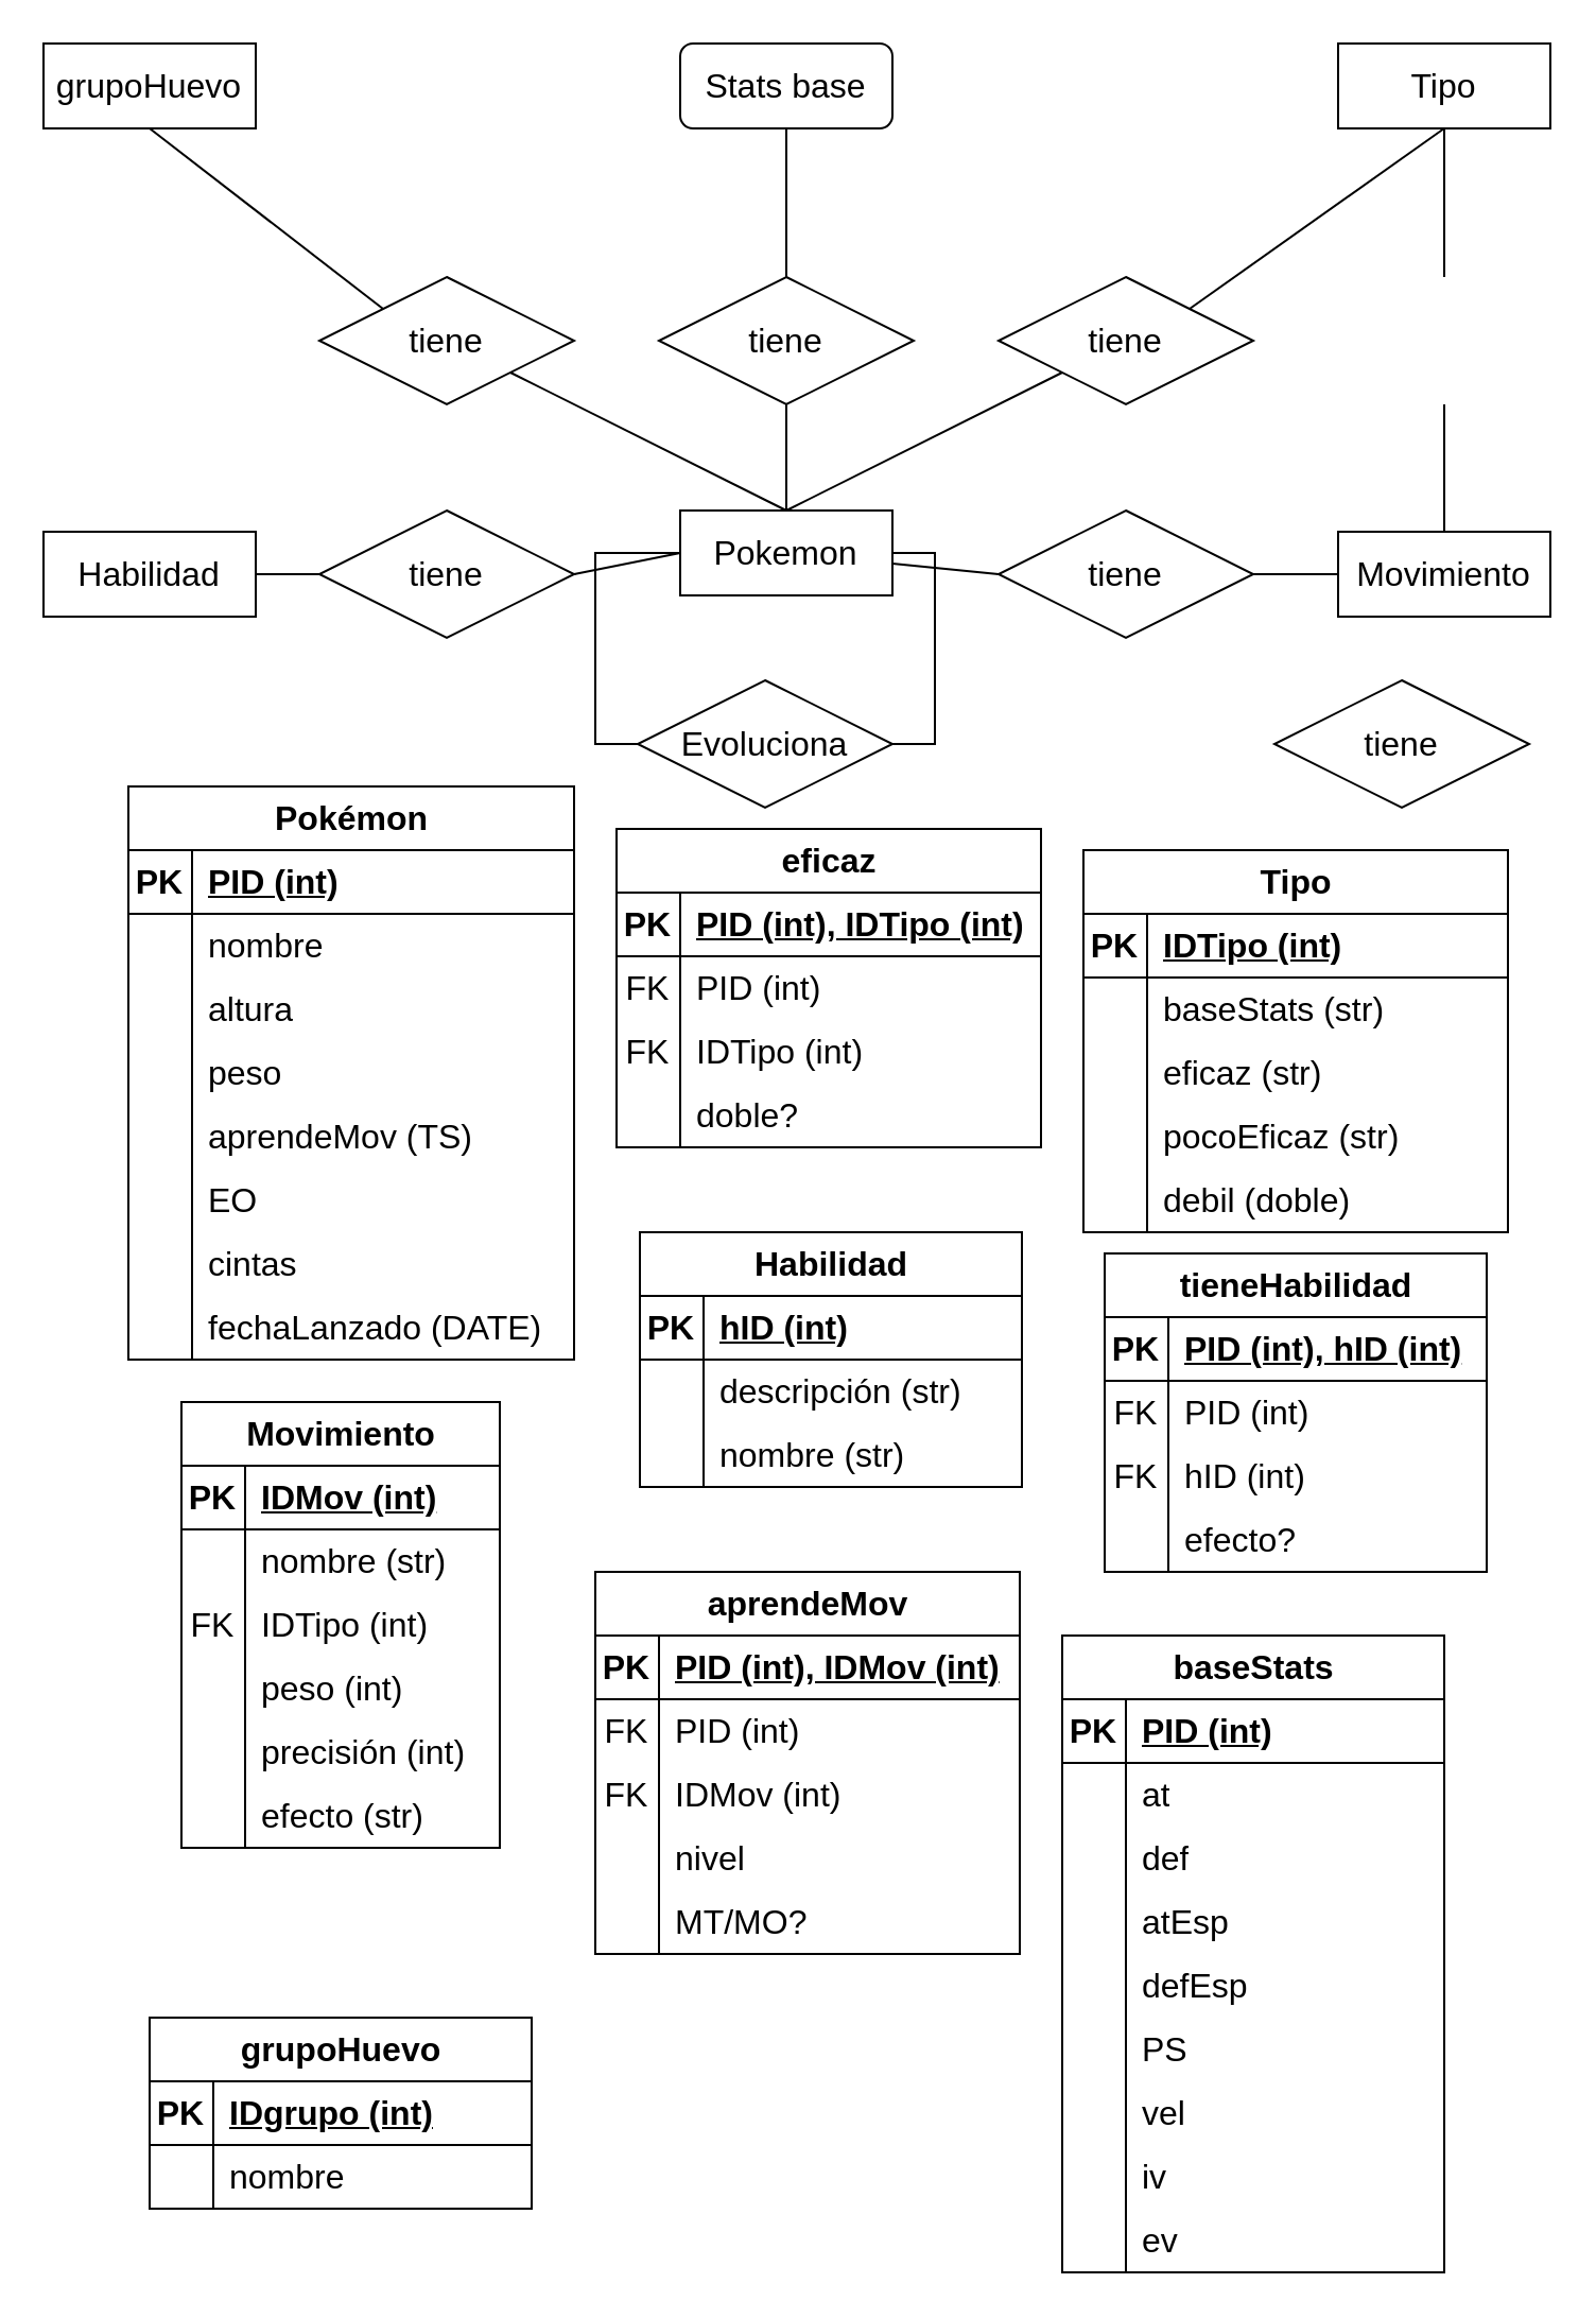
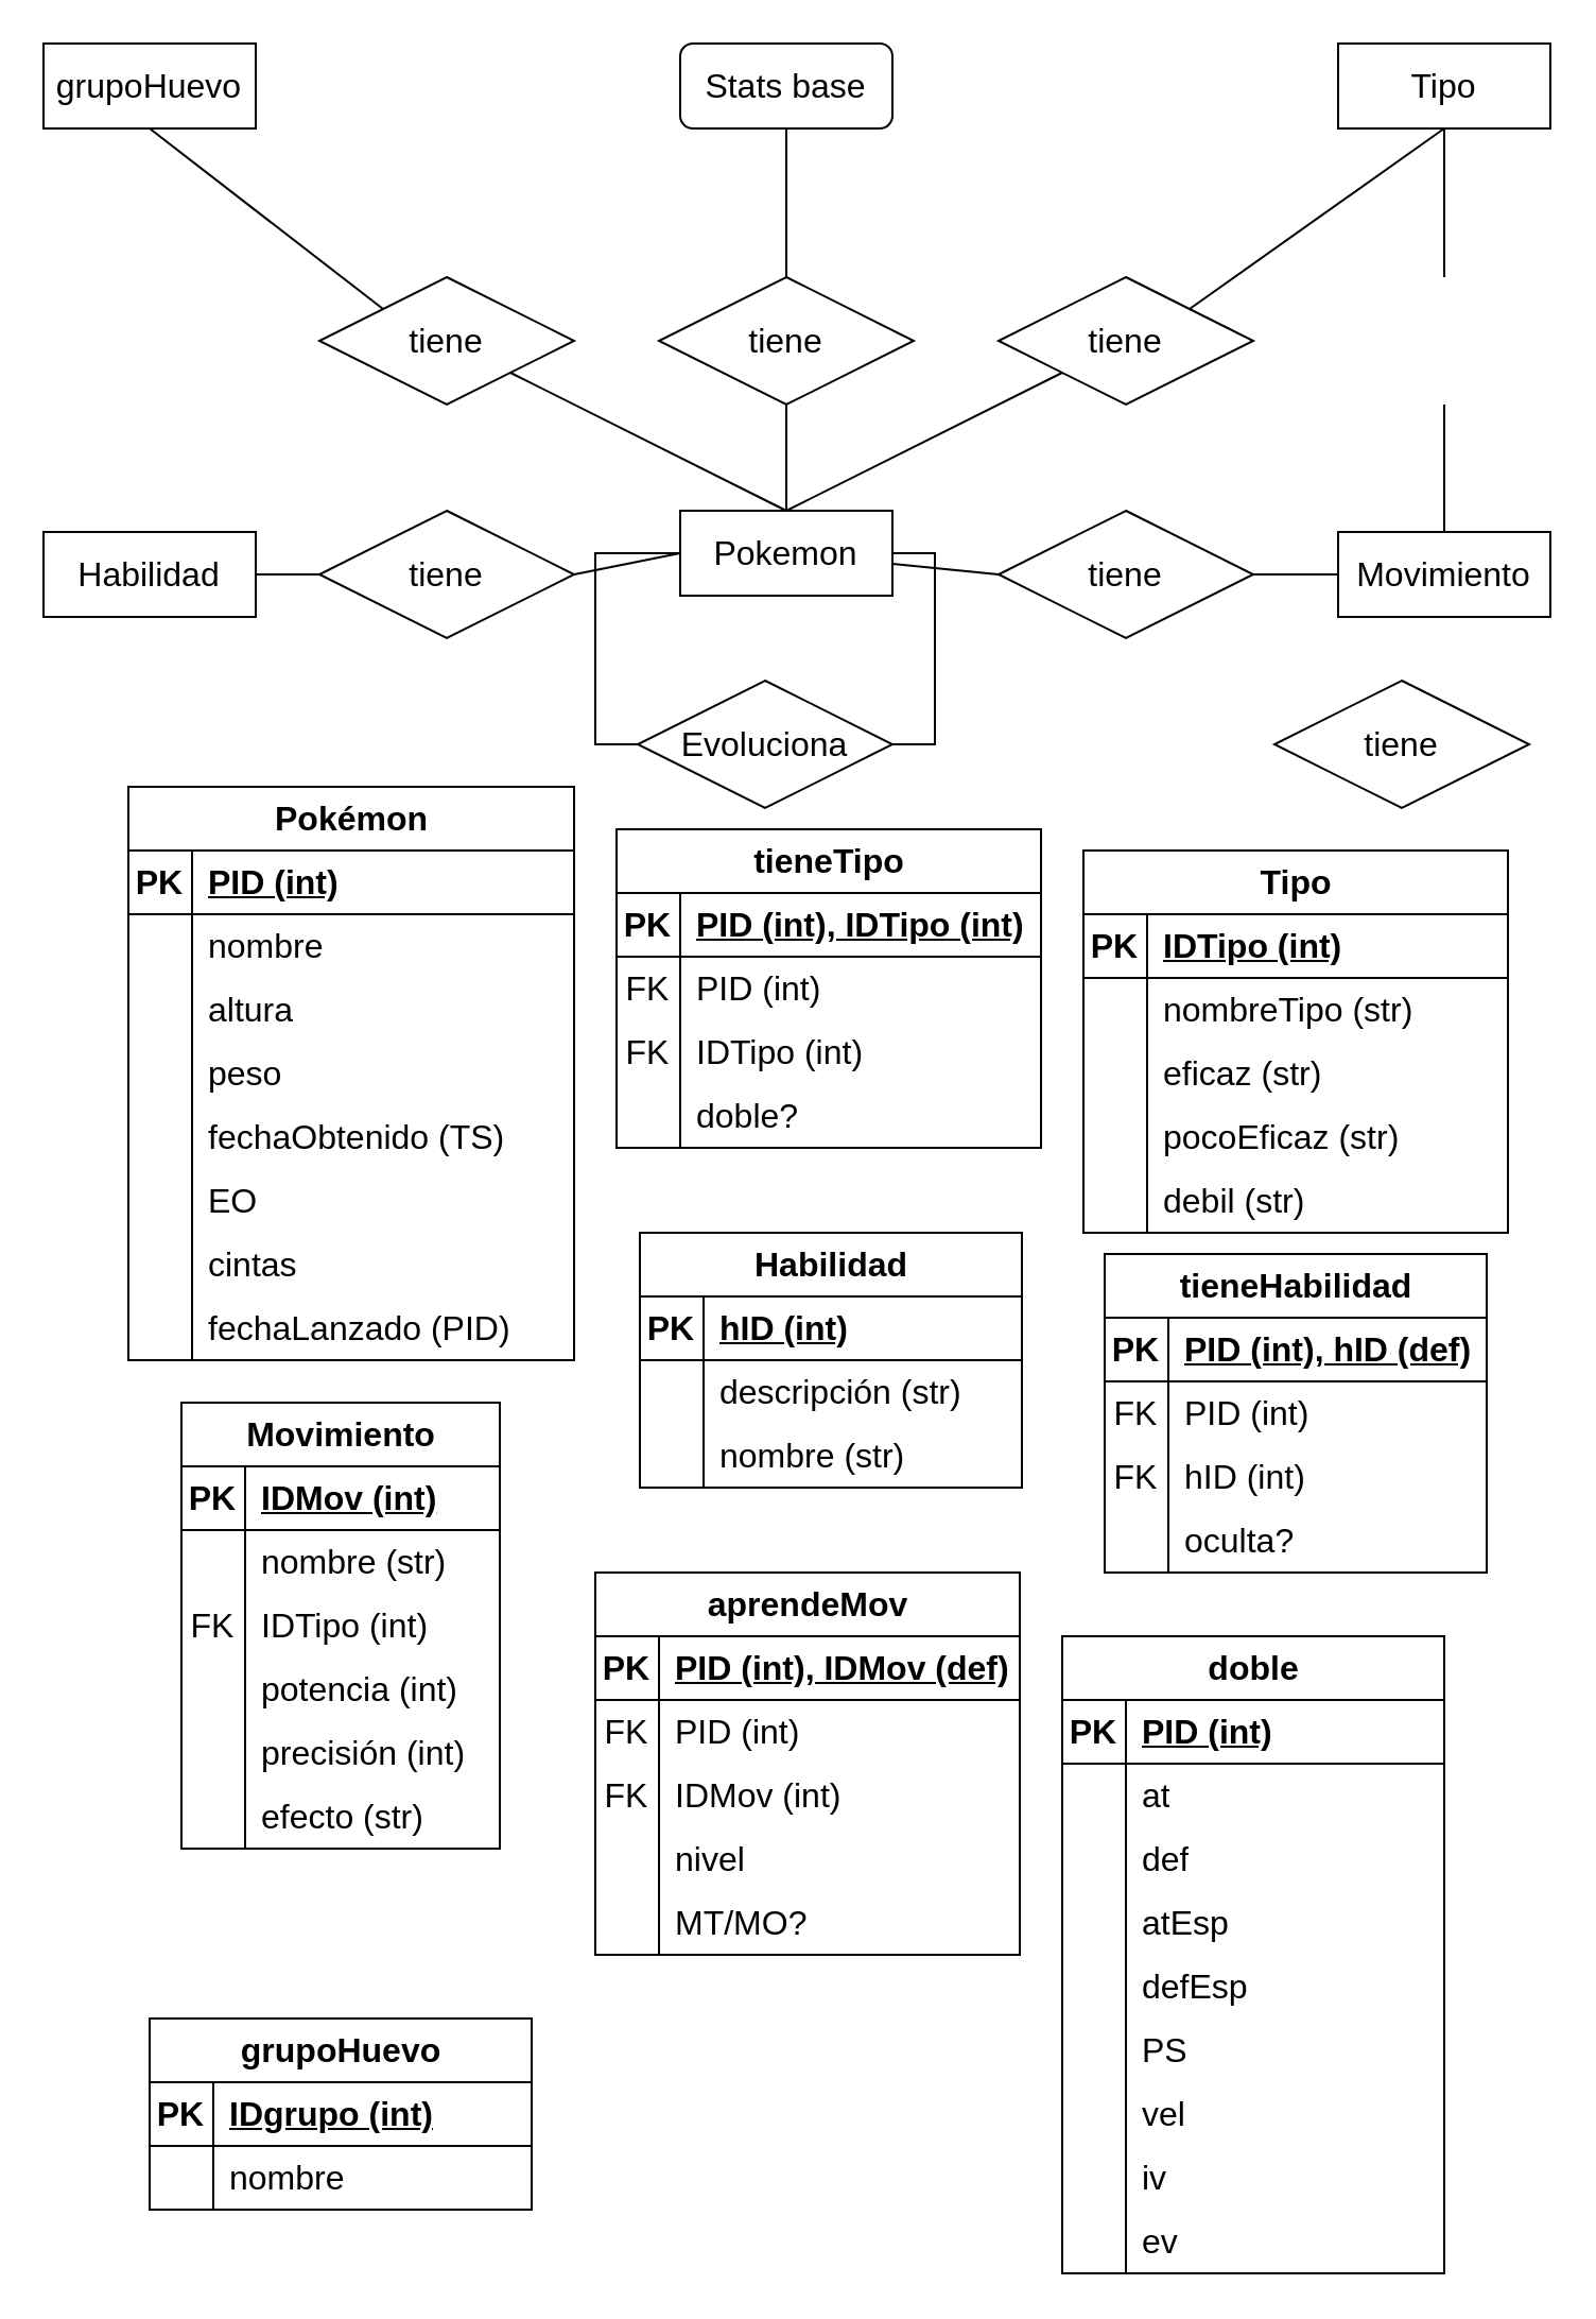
- <mxCell id="54" value="eficaz" style="shape=table;startSize=30;container=1;collapsible=1;childLayout=tableLayout;fixedRows=1;rowLines=0;fontStyle=1;align=center;resizeLast=1;html=1;fontSize=16;" vertex="1" parent="1"><mxGeometry x="290" y="390" width="200" height="150" as="geometry" /></mxCell>
+ <mxCell id="54" value="tieneTipo" style="shape=table;startSize=30;container=1;collapsible=1;childLayout=tableLayout;fixedRows=1;rowLines=0;fontStyle=1;align=center;resizeLast=1;html=1;fontSize=16;" vertex="1" parent="1"><mxGeometry x="290" y="390" width="200" height="150" as="geometry" /></mxCell>
- <mxCell id="73" value="baseStats (str)" style="shape=partialRectangle;connectable=0;fillColor=none;top=0;left=0;bottom=0;right=0;align=left;spacingLeft=6;overflow=hidden;whiteSpace=wrap;html=1;fontSize=16;" vertex="1" parent="71"><mxGeometry x="30" width="170" height="30" as="geometry"><mxRectangle width="170" height="30" as="alternateBounds" /></mxGeometry></mxCell>
+ <mxCell id="73" value="nombreTipo (str)" style="shape=partialRectangle;connectable=0;fillColor=none;top=0;left=0;bottom=0;right=0;align=left;spacingLeft=6;overflow=hidden;whiteSpace=wrap;html=1;fontSize=16;" vertex="1" parent="71"><mxGeometry x="30" width="170" height="30" as="geometry"><mxRectangle width="170" height="30" as="alternateBounds" /></mxGeometry></mxCell>
- <mxCell id="44" value="aprendeMov (TS)" style="shape=partialRectangle;connectable=0;fillColor=none;top=0;left=0;bottom=0;right=0;align=left;spacingLeft=6;overflow=hidden;whiteSpace=wrap;html=1;fontSize=16;" vertex="1" parent="42"><mxGeometry x="30" width="180" height="30" as="geometry"><mxRectangle width="180" height="30" as="alternateBounds" /></mxGeometry></mxCell>
+ <mxCell id="44" value="fechaObtenido (TS)" style="shape=partialRectangle;connectable=0;fillColor=none;top=0;left=0;bottom=0;right=0;align=left;spacingLeft=6;overflow=hidden;whiteSpace=wrap;html=1;fontSize=16;" vertex="1" parent="42"><mxGeometry x="30" width="180" height="30" as="geometry"><mxRectangle width="180" height="30" as="alternateBounds" /></mxGeometry></mxCell>
- <mxCell id="82" value="debil (doble)" style="shape=partialRectangle;connectable=0;fillColor=none;top=0;left=0;bottom=0;right=0;align=left;spacingLeft=6;overflow=hidden;whiteSpace=wrap;html=1;fontSize=16;" vertex="1" parent="80"><mxGeometry x="30" width="170" height="30" as="geometry"><mxRectangle width="170" height="30" as="alternateBounds" /></mxGeometry></mxCell>
+ <mxCell id="82" value="debil (str)" style="shape=partialRectangle;connectable=0;fillColor=none;top=0;left=0;bottom=0;right=0;align=left;spacingLeft=6;overflow=hidden;whiteSpace=wrap;html=1;fontSize=16;" vertex="1" parent="80"><mxGeometry x="30" width="170" height="30" as="geometry"><mxRectangle width="170" height="30" as="alternateBounds" /></mxGeometry></mxCell>
- <mxCell id="53" value="fechaLanzado (DATE)" style="shape=partialRectangle;connectable=0;fillColor=none;top=0;left=0;bottom=0;right=0;align=left;spacingLeft=6;overflow=hidden;whiteSpace=wrap;html=1;fontSize=16;" vertex="1" parent="51"><mxGeometry x="30" width="180" height="30" as="geometry"><mxRectangle width="180" height="30" as="alternateBounds" /></mxGeometry></mxCell>
+ <mxCell id="53" value="fechaLanzado (PID)" style="shape=partialRectangle;connectable=0;fillColor=none;top=0;left=0;bottom=0;right=0;align=left;spacingLeft=6;overflow=hidden;whiteSpace=wrap;html=1;fontSize=16;" vertex="1" parent="51"><mxGeometry x="30" width="180" height="30" as="geometry"><mxRectangle width="180" height="30" as="alternateBounds" /></mxGeometry></mxCell>
- <mxCell id="115" value="PID (int), hID (int)" style="shape=partialRectangle;connectable=0;fillColor=none;top=0;left=0;bottom=0;right=0;align=left;spacingLeft=6;fontStyle=5;overflow=hidden;whiteSpace=wrap;html=1;fontSize=16;" vertex="1" parent="113"><mxGeometry x="30" width="150" height="30" as="geometry"><mxRectangle width="150" height="30" as="alternateBounds" /></mxGeometry></mxCell>
+ <mxCell id="115" value="PID (int), hID (def)" style="shape=partialRectangle;connectable=0;fillColor=none;top=0;left=0;bottom=0;right=0;align=left;spacingLeft=6;fontStyle=5;overflow=hidden;whiteSpace=wrap;html=1;fontSize=16;" vertex="1" parent="113"><mxGeometry x="30" width="150" height="30" as="geometry"><mxRectangle width="150" height="30" as="alternateBounds" /></mxGeometry></mxCell>
- <mxCell id="124" value="efecto?" style="shape=partialRectangle;connectable=0;fillColor=none;top=0;left=0;bottom=0;right=0;align=left;spacingLeft=6;overflow=hidden;whiteSpace=wrap;html=1;fontSize=16;" vertex="1" parent="122"><mxGeometry x="30" width="150" height="30" as="geometry"><mxRectangle width="150" height="30" as="alternateBounds" /></mxGeometry></mxCell>
+ <mxCell id="124" value="oculta?" style="shape=partialRectangle;connectable=0;fillColor=none;top=0;left=0;bottom=0;right=0;align=left;spacingLeft=6;overflow=hidden;whiteSpace=wrap;html=1;fontSize=16;" vertex="1" parent="122"><mxGeometry x="30" width="150" height="30" as="geometry"><mxRectangle width="150" height="30" as="alternateBounds" /></mxGeometry></mxCell>
- <mxCell id="163" value="PID (int), IDMov (int)" style="shape=partialRectangle;connectable=0;fillColor=none;top=0;left=0;bottom=0;right=0;align=left;spacingLeft=6;fontStyle=5;overflow=hidden;whiteSpace=wrap;html=1;fontSize=16;" vertex="1" parent="161"><mxGeometry x="30" width="170" height="30" as="geometry"><mxRectangle width="170" height="30" as="alternateBounds" /></mxGeometry></mxCell>
+ <mxCell id="163" value="PID (int), IDMov (def)" style="shape=partialRectangle;connectable=0;fillColor=none;top=0;left=0;bottom=0;right=0;align=left;spacingLeft=6;fontStyle=5;overflow=hidden;whiteSpace=wrap;html=1;fontSize=16;" vertex="1" parent="161"><mxGeometry x="30" width="170" height="30" as="geometry"><mxRectangle width="170" height="30" as="alternateBounds" /></mxGeometry></mxCell>
- <mxCell id="132" value="baseStats" style="shape=table;startSize=30;container=1;collapsible=1;childLayout=tableLayout;fixedRows=1;rowLines=0;fontStyle=1;align=center;resizeLast=1;html=1;fontSize=16;" vertex="1" parent="1"><mxGeometry x="500" y="770" width="180" height="300" as="geometry" /></mxCell>
+ <mxCell id="132" value="doble" style="shape=table;startSize=30;container=1;collapsible=1;childLayout=tableLayout;fixedRows=1;rowLines=0;fontStyle=1;align=center;resizeLast=1;html=1;fontSize=16;" vertex="1" parent="1"><mxGeometry x="500" y="770" width="180" height="300" as="geometry" /></mxCell>
- <mxCell id="95" value="peso (int)" style="shape=partialRectangle;connectable=0;fillColor=none;top=0;left=0;bottom=0;right=0;align=left;spacingLeft=6;overflow=hidden;whiteSpace=wrap;html=1;fontSize=16;" vertex="1" parent="93"><mxGeometry x="30" width="120" height="30" as="geometry"><mxRectangle width="120" height="30" as="alternateBounds" /></mxGeometry></mxCell>
+ <mxCell id="95" value="potencia (int)" style="shape=partialRectangle;connectable=0;fillColor=none;top=0;left=0;bottom=0;right=0;align=left;spacingLeft=6;overflow=hidden;whiteSpace=wrap;html=1;fontSize=16;" vertex="1" parent="93"><mxGeometry x="30" width="120" height="30" as="geometry"><mxRectangle width="120" height="30" as="alternateBounds" /></mxGeometry></mxCell>
